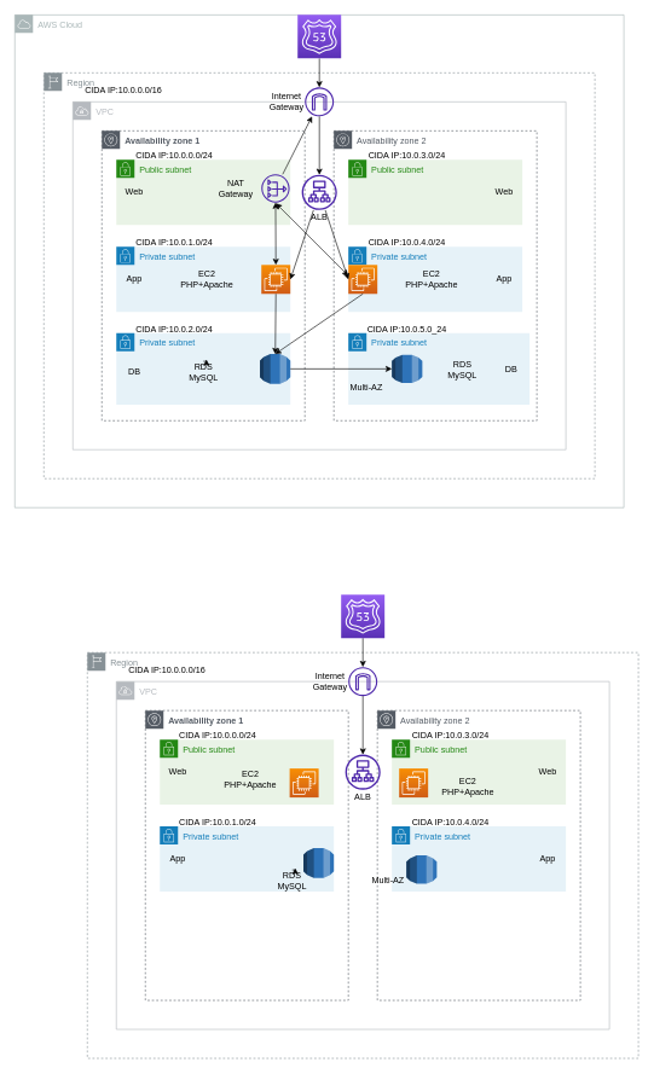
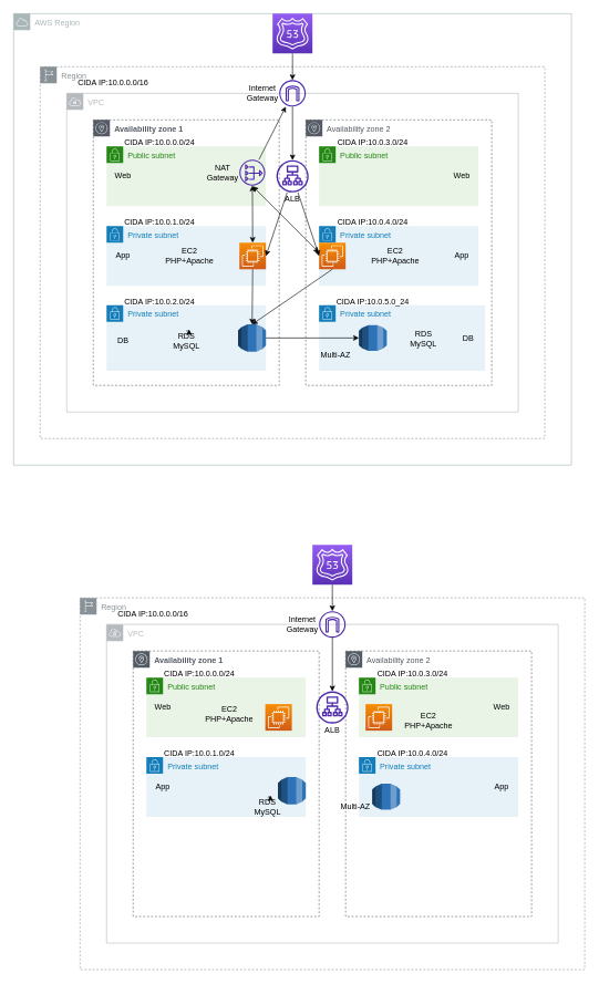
- <mxCell id="2" value="AWS Cloud" style="sketch=0;outlineConnect=0;gradientColor=none;html=1;whiteSpace=wrap;fontSize=12;fontStyle=0;shape=mxgraph.aws4.group;grIcon=mxgraph.aws4.group_aws_cloud;strokeColor=#AAB7B8;fillColor=none;verticalAlign=top;align=left;spacingLeft=30;fontColor=#AAB7B8;dashed=0;" parent="1" vertex="1"><mxGeometry width="840" height="680" as="geometry" x="20" y="20" /></mxCell>
+ <mxCell id="2" value="AWS Region" style="sketch=0;outlineConnect=0;gradientColor=none;html=1;whiteSpace=wrap;fontSize=12;fontStyle=0;shape=mxgraph.aws4.group;grIcon=mxgraph.aws4.group_aws_cloud;strokeColor=#AAB7B8;fillColor=none;verticalAlign=top;align=left;spacingLeft=30;fontColor=#AAB7B8;dashed=0;" parent="1" vertex="1"><mxGeometry width="840" height="680" as="geometry" x="20" y="20" /></mxCell>
- <mxCell id="12" value="NAT Gateway" style="rounded=0;whiteSpace=wrap;html=1;fillColor=none;strokeColor=none;" parent="9" vertex="1"><mxGeometry x="140" y="24" width="50" height="30" as="geometry" /></mxCell>
+ <mxCell id="12" value="NAT Gateway" style="rounded=0;whiteSpace=wrap;html=1;fillColor=none;strokeColor=none;" parent="9" vertex="1"><mxGeometry x="150" y="24" width="50" height="30" as="geometry" /></mxCell>
